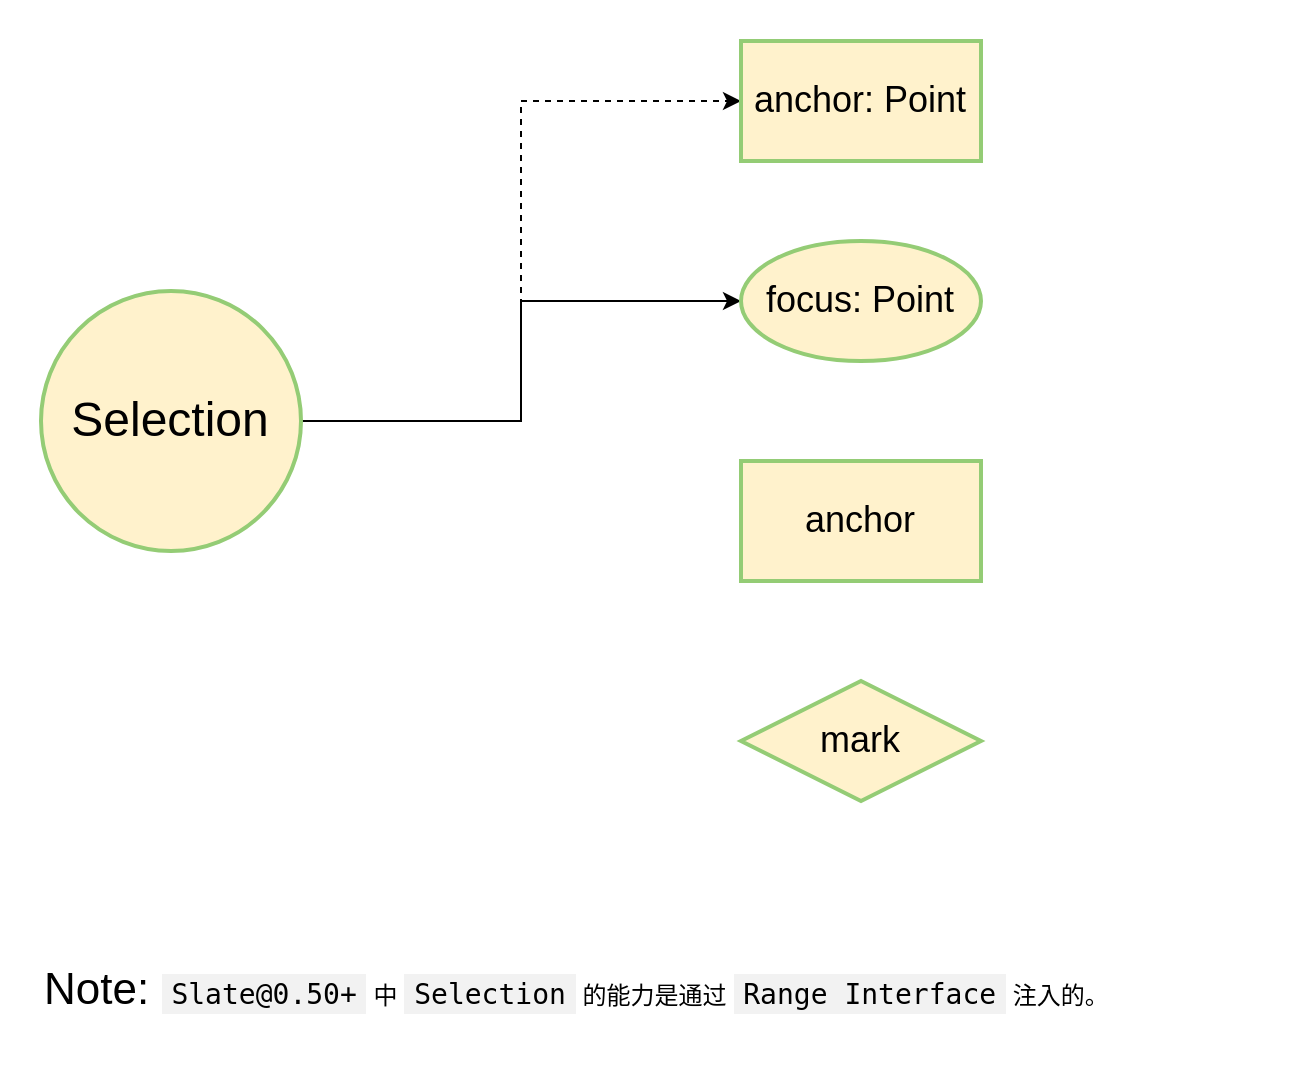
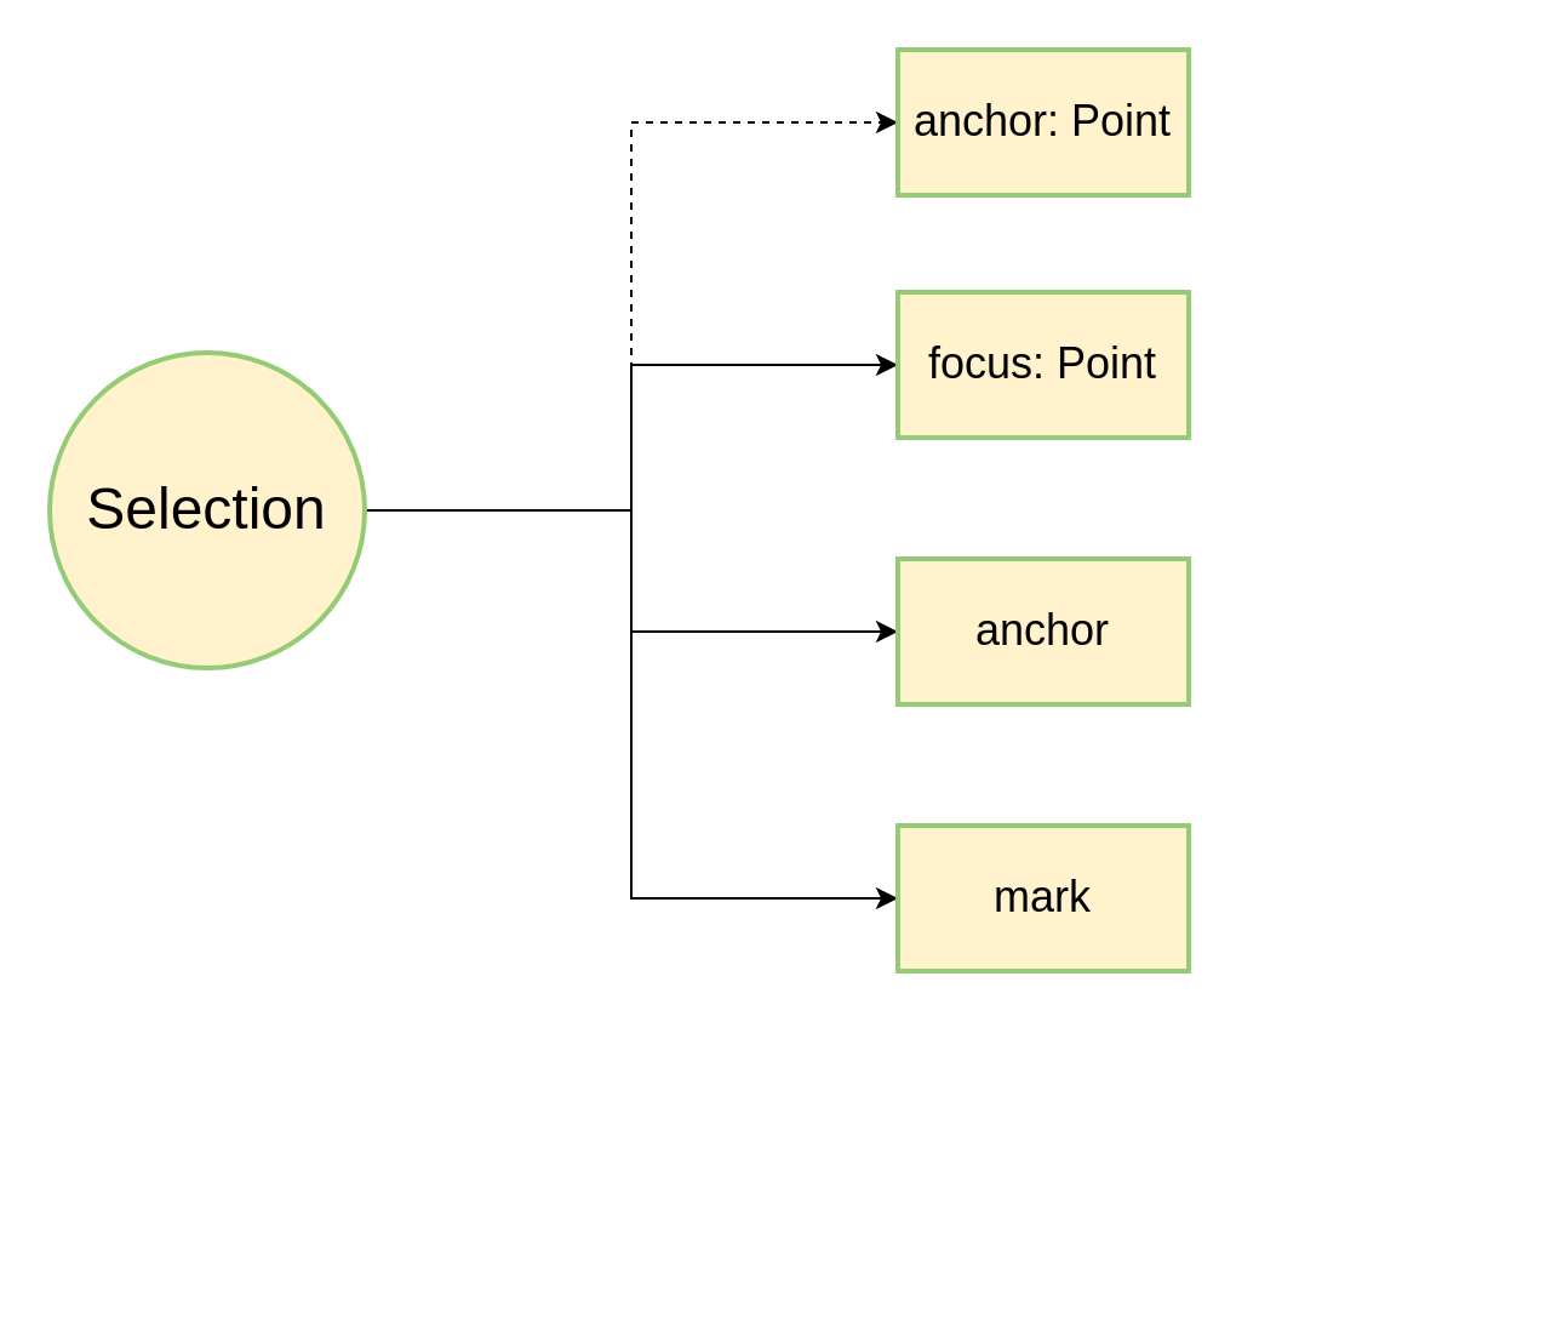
- <mxCell id="8" value="&lt;font style=&quot;font-size: 18px&quot;&gt;focus&lt;/font&gt;&lt;span style=&quot;font-size: 18px&quot;&gt;: Point&lt;/span&gt;" style="ellipse;whiteSpace=wrap;html=1;strokeColor=#94CC75;strokeWidth=2;fillColor=#fff2cc;" parent="1" vertex="1"><mxGeometry x="370" y="120" width="120" height="60" as="geometry" /></mxCell>
+ <mxCell id="8" value="&lt;font style=&quot;font-size: 18px&quot;&gt;focus&lt;/font&gt;&lt;span style=&quot;font-size: 18px&quot;&gt;: Point&lt;/span&gt;" style="whiteSpace=wrap;html=1;strokeColor=#94CC75;strokeWidth=2;fillColor=#fff2cc;" parent="1" vertex="1"><mxGeometry x="370" y="120" width="120" height="60" as="geometry" /></mxCell>
+ <mxCell id="5" style="edgeStyle=orthogonalEdgeStyle;rounded=0;orthogonalLoop=1;jettySize=auto;html=1;exitX=1;exitY=0.5;exitDx=0;exitDy=0;" parent="1" source="6" target="10" edge="1"><mxGeometry relative="1" as="geometry" /></mxCell>
+ <mxCell id="4" style="edgeStyle=orthogonalEdgeStyle;rounded=0;orthogonalLoop=1;jettySize=auto;html=1;entryX=0;entryY=0.5;entryDx=0;entryDy=0;" parent="1" source="6" target="9" edge="1"><mxGeometry relative="1" as="geometry" /></mxCell>
- <mxCell id="9" value="&lt;font style=&quot;font-size: 18px&quot;&gt;mark&lt;/font&gt;" style="rhombus;whiteSpace=wrap;html=1;strokeColor=#94CC75;strokeWidth=2;fillColor=#fff2cc;" parent="1" vertex="1"><mxGeometry x="370" y="340" width="120" height="60" as="geometry" /></mxCell>
+ <mxCell id="9" value="&lt;font style=&quot;font-size: 18px&quot;&gt;mark&lt;/font&gt;" style="whiteSpace=wrap;html=1;strokeColor=#94CC75;strokeWidth=2;fillColor=#fff2cc;" parent="1" vertex="1"><mxGeometry x="370" y="340" width="120" height="60" as="geometry" /></mxCell>
- <mxCell id="11" value="&lt;font style=&quot;font-size: 22px&quot;&gt;Note:&amp;nbsp;&lt;/font&gt;&lt;span spellcheck=&quot;false&quot; class=&quot;md-pair-s md-expand&quot; style=&quot;box-sizing: border-box&quot;&gt;&lt;code style=&quot;box-sizing: border-box ; font-family: &amp;#34;monaco&amp;#34; , &amp;#34;consolas&amp;#34; , &amp;#34;andale mono&amp;#34; , &amp;#34;dejavu sans mono&amp;#34; , monospace ; font-size: 0.875rem ; background-color: rgba(0 , 0 , 0 , 0.05) ; padding: 2px 5px&quot;&gt;Slate@0.50+&lt;/code&gt;&lt;/span&gt;&lt;span class=&quot;md-plain&quot; style=&quot;box-sizing: border-box&quot;&gt; 中 &lt;/span&gt;&lt;span spellcheck=&quot;false&quot; class=&quot;md-pair-s&quot; style=&quot;box-sizing: border-box&quot;&gt;&lt;code style=&quot;box-sizing: border-box ; font-family: &amp;#34;monaco&amp;#34; , &amp;#34;consolas&amp;#34; , &amp;#34;andale mono&amp;#34; , &amp;#34;dejavu sans mono&amp;#34; , monospace ; font-size: 0.875rem ; background-color: rgba(0 , 0 , 0 , 0.05) ; padding: 2px 5px&quot;&gt;Selection&lt;/code&gt;&lt;span class=&quot;md-plain&quot; style=&quot;box-sizing: border-box&quot;&gt; 的能力是通过 &lt;/span&gt;&lt;span spellcheck=&quot;false&quot; class=&quot;md-pair-s&quot; style=&quot;box-sizing: border-box&quot;&gt;&lt;code style=&quot;box-sizing: border-box ; font-family: &amp;#34;monaco&amp;#34; , &amp;#34;consolas&amp;#34; , &amp;#34;andale mono&amp;#34; , &amp;#34;dejavu sans mono&amp;#34; , monospace ; font-size: 0.875rem ; background-color: rgba(0 , 0 , 0 , 0.05) ; padding: 2px 5px&quot;&gt;Range Interface&lt;/code&gt;&lt;span class=&quot;md-plain md-expand&quot; style=&quot;box-sizing: border-box&quot;&gt; 注入的。&lt;/span&gt;&lt;/span&gt;&lt;/span&gt;" style="text;html=1;strokeColor=none;fillColor=none;align=left;verticalAlign=middle;whiteSpace=wrap;rounded=0;" vertex="1" parent="1"><mxGeometry x="20" y="467" width="605" height="55" as="geometry" /></mxCell>
